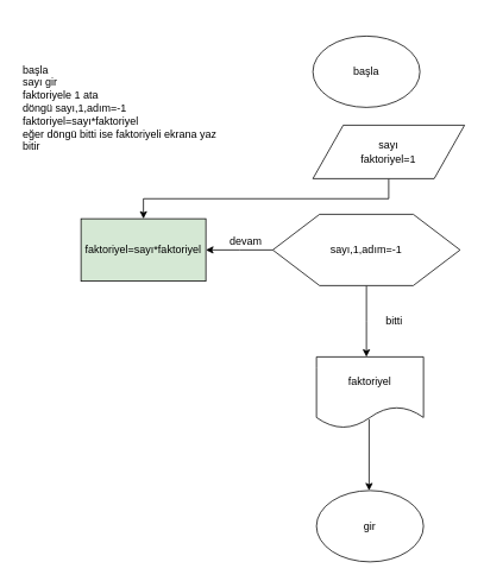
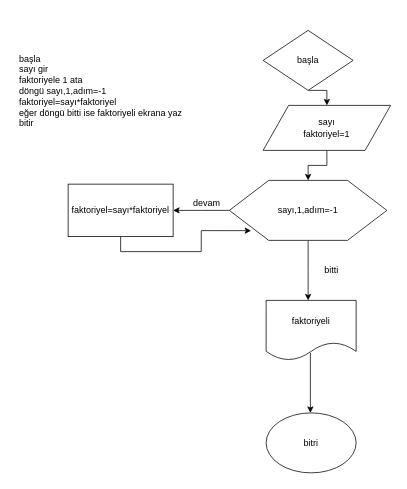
- <mxCell id="4" value="başla" style="ellipse;whiteSpace=wrap;html=1;" vertex="1" parent="1"><mxGeometry x="350" y="40" width="120" height="80" as="geometry" /></mxCell>
+ <mxCell id="4" value="başla" style="rhombus;whiteSpace=wrap;html=1;" vertex="1" parent="1"><mxGeometry x="350" y="40" width="120" height="80" as="geometry" /></mxCell>
+ <mxCell id="3" style="edgeStyle=orthogonalEdgeStyle;rounded=0;orthogonalLoop=1;jettySize=auto;html=1;exitX=0.5;exitY=1;exitDx=0;exitDy=0;entryX=0.5;entryY=0;entryDx=0;entryDy=0;" edge="1" parent="1" source="4" target="6"><mxGeometry relative="1" as="geometry" /></mxCell>
- <mxCell id="5" style="edgeStyle=orthogonalEdgeStyle;rounded=0;orthogonalLoop=1;jettySize=auto;html=1;exitX=0.5;exitY=1;exitDx=0;exitDy=0;" edge="1" parent="1" source="6" target="12"><mxGeometry relative="1" as="geometry" /></mxCell>
+ <mxCell id="5" style="edgeStyle=orthogonalEdgeStyle;rounded=0;orthogonalLoop=1;jettySize=auto;html=1;exitX=0.5;exitY=1;exitDx=0;exitDy=0;" edge="1" parent="1" source="6" target="9"><mxGeometry relative="1" as="geometry" /></mxCell>
- <mxCell id="12" value="faktoriyel=sayı*faktoriyel" style="rounded=0;whiteSpace=wrap;html=1;fillColor=#d5e8d4;" vertex="1" parent="1"><mxGeometry x="90" y="245" width="140" height="70" as="geometry" /></mxCell>
+ <mxCell id="12" value="faktoriyel=sayı*faktoriyel" style="rounded=0;whiteSpace=wrap;html=1;" vertex="1" parent="1"><mxGeometry x="90" y="245" width="140" height="70" as="geometry" /></mxCell>
+ <mxCell id="11" style="edgeStyle=orthogonalEdgeStyle;rounded=0;orthogonalLoop=1;jettySize=auto;html=1;exitX=0.5;exitY=1;exitDx=0;exitDy=0;entryX=0.138;entryY=0.838;entryDx=0;entryDy=0;entryPerimeter=0;" edge="1" parent="1" source="12" target="9"><mxGeometry relative="1" as="geometry" /></mxCell>
- <mxCell id="14" value="faktoriyel" style="shape=document;whiteSpace=wrap;html=1;boundedLbl=1;" vertex="1" parent="1"><mxGeometry x="354" y="400" width="120" height="80" as="geometry" /></mxCell>
+ <mxCell id="14" value="faktoriyeli" style="shape=document;whiteSpace=wrap;html=1;boundedLbl=1;" vertex="1" parent="1"><mxGeometry x="354" y="400" width="120" height="80" as="geometry" /></mxCell>
- <mxCell id="16" value="gir" style="ellipse;whiteSpace=wrap;html=1;" vertex="1" parent="1"><mxGeometry x="354" y="550" width="120" height="80" as="geometry" /></mxCell>
+ <mxCell id="16" value="bitri" style="ellipse;whiteSpace=wrap;html=1;" vertex="1" parent="1"><mxGeometry x="354" y="550" width="120" height="80" as="geometry" /></mxCell>
